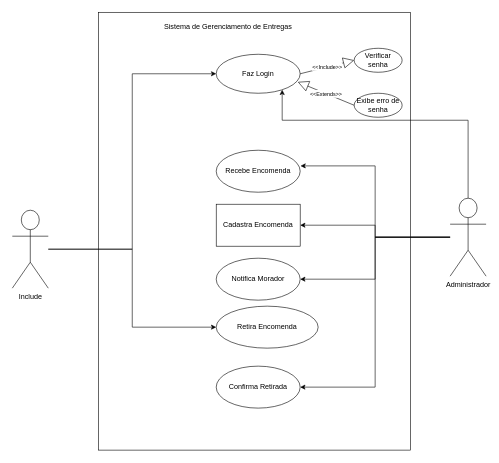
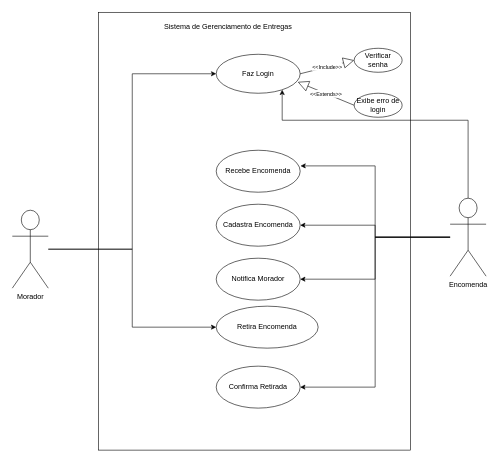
- <mxCell id="19" value="Exibe erro de senha" style="ellipse;whiteSpace=wrap;html=1;" vertex="1" parent="1"><mxGeometry x="590" y="155" width="80" height="40" as="geometry" /></mxCell>
+ <mxCell id="19" value="Exibe erro de login" style="ellipse;whiteSpace=wrap;html=1;" vertex="1" parent="1"><mxGeometry x="590" y="155" width="80" height="40" as="geometry" /></mxCell>
- <mxCell id="13" value="Cadastra Encomenda" style="whiteSpace=wrap;html=1;rounded=0;" vertex="1" parent="1"><mxGeometry x="360" y="340" width="140" height="70" as="geometry" /></mxCell>
+ <mxCell id="13" value="Cadastra Encomenda" style="ellipse;whiteSpace=wrap;html=1;" vertex="1" parent="1"><mxGeometry x="360" y="340" width="140" height="70" as="geometry" /></mxCell>
- <mxCell id="11" value="Administrador" style="shape=umlActor;verticalLabelPosition=bottom;verticalAlign=top;html=1;" vertex="1" parent="1"><mxGeometry x="750" y="330" width="60" height="130" as="geometry" /></mxCell>
+ <mxCell id="11" value="Encomenda" style="shape=umlActor;verticalLabelPosition=bottom;verticalAlign=top;html=1;" vertex="1" parent="1"><mxGeometry x="750" y="330" width="60" height="130" as="geometry" /></mxCell>
- <mxCell id="6" value="Include" style="shape=umlActor;verticalLabelPosition=bottom;verticalAlign=top;html=1;" vertex="1" parent="1"><mxGeometry x="20" y="350" width="60" height="130" as="geometry" /></mxCell>
+ <mxCell id="6" value="Morador" style="shape=umlActor;verticalLabelPosition=bottom;verticalAlign=top;html=1;" vertex="1" parent="1"><mxGeometry x="20" y="350" width="60" height="130" as="geometry" /></mxCell>
